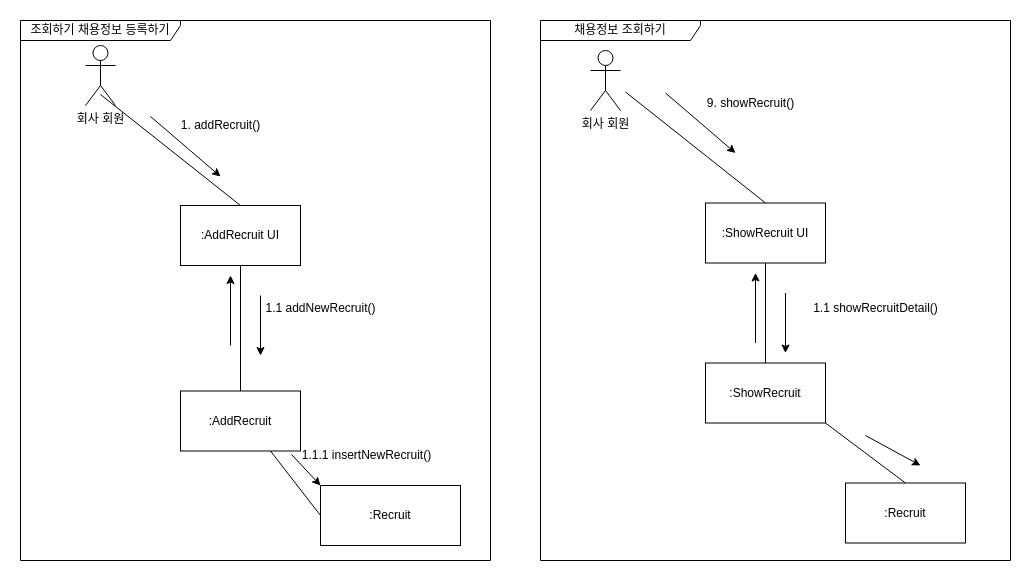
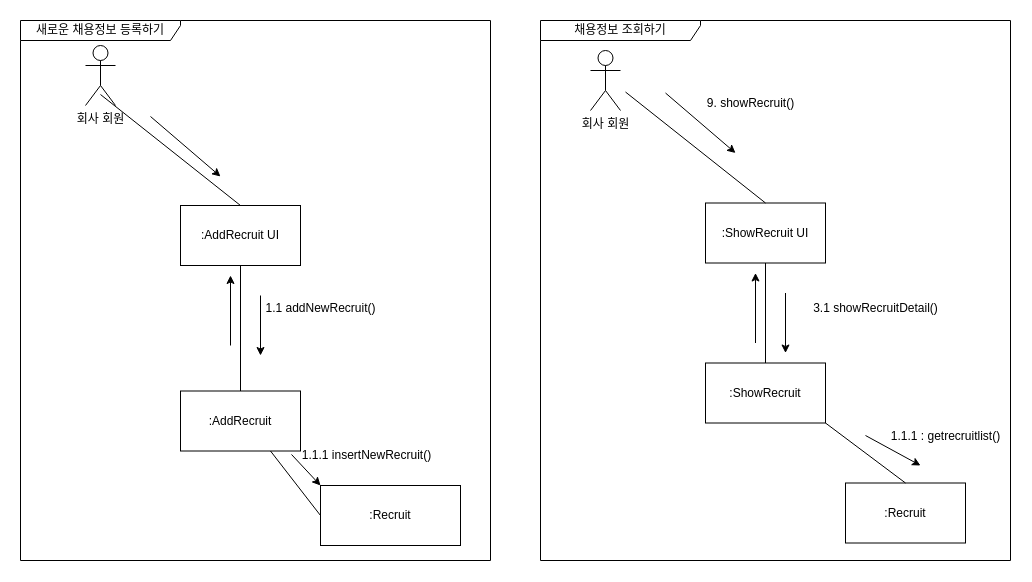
- <mxCell id="9" value="조회하기 채용정보 등록하기" style="shape=umlFrame;whiteSpace=wrap;html=1;pointerEvents=0;width=160;height=20;" parent="1" vertex="1"><mxGeometry x="20" y="20" width="470" height="540" as="geometry" /></mxCell>
+ <mxCell id="9" value="새로운 채용정보 등록하기" style="shape=umlFrame;whiteSpace=wrap;html=1;pointerEvents=0;width=160;height=20;" parent="1" vertex="1"><mxGeometry x="20" y="20" width="470" height="540" as="geometry" /></mxCell>
- <mxCell id="12" value="1. addRecruit()" style="text;html=1;align=center;verticalAlign=middle;resizable=0;points=[];autosize=1;strokeColor=none;fillColor=none;" parent="1" vertex="1"><mxGeometry x="170" y="110" width="100" height="30" as="geometry" /></mxCell>
- <mxCell id="31" value="1.1 showRecruitDetail()" style="text;html=1;align=center;verticalAlign=middle;resizable=0;points=[];autosize=1;strokeColor=none;fillColor=none;" parent="1" vertex="1"><mxGeometry x="800" y="292.5" width="150" height="30" as="geometry" /></mxCell>
+ <mxCell id="31" value="3.1 showRecruitDetail()" style="text;html=1;align=center;verticalAlign=middle;resizable=0;points=[];autosize=1;strokeColor=none;fillColor=none;" parent="1" vertex="1"><mxGeometry x="800" y="292.5" width="150" height="30" as="geometry" /></mxCell>
+ <mxCell id="25" value="1.1.1 : getrecruitlist()" style="text;html=1;align=center;verticalAlign=middle;resizable=0;points=[];autosize=1;strokeColor=none;fillColor=none;" parent="1" vertex="1"><mxGeometry x="880" y="420.5" width="130" height="30" as="geometry" /></mxCell>
